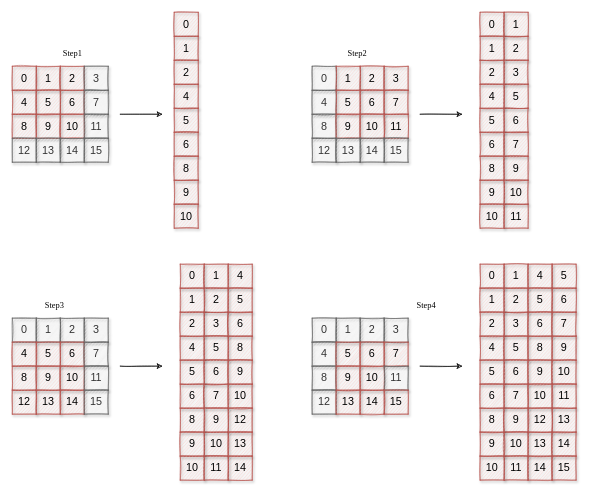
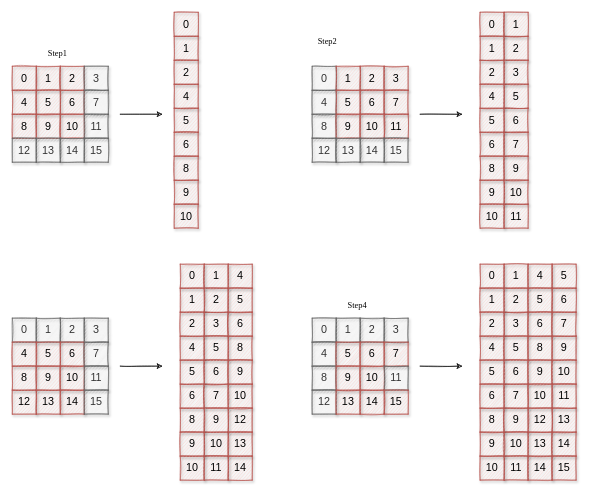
- <mxCell id="160" value="&lt;font face=&quot;Comic Sans MS&quot; style=&quot;font-size: 14px&quot;&gt;Step1&lt;/font&gt;" style="text;html=1;align=center;verticalAlign=middle;resizable=0;points=[];autosize=1;" vertex="1" parent="1"><mxGeometry x="95" y="80" width="50" height="20" as="geometry" /></mxCell>
+ <mxCell id="160" value="&lt;font face=&quot;Comic Sans MS&quot; style=&quot;font-size: 14px&quot;&gt;Step1&lt;/font&gt;" style="text;html=1;align=center;verticalAlign=middle;resizable=0;points=[];autosize=1;" vertex="1" parent="1"><mxGeometry x="70" y="80" width="50" height="20" as="geometry" /></mxCell>
- <mxCell id="161" value="&lt;font face=&quot;Comic Sans MS&quot; style=&quot;font-size: 14px&quot;&gt;Step2&lt;/font&gt;" style="text;html=1;align=center;verticalAlign=middle;resizable=0;points=[];autosize=1;" vertex="1" parent="1"><mxGeometry x="565" y="80" width="60" height="20" as="geometry" /></mxCell>
+ <mxCell id="161" value="&lt;font face=&quot;Comic Sans MS&quot; style=&quot;font-size: 14px&quot;&gt;Step2&lt;/font&gt;" style="text;html=1;align=center;verticalAlign=middle;resizable=0;points=[];autosize=1;" vertex="1" parent="1"><mxGeometry x="515" y="60" width="60" height="20" as="geometry" /></mxCell>
- <mxCell id="162" value="&lt;font face=&quot;Comic Sans MS&quot; style=&quot;font-size: 14px&quot;&gt;Step3&lt;/font&gt;" style="text;html=1;align=center;verticalAlign=middle;resizable=0;points=[];autosize=1;" vertex="1" parent="1"><mxGeometry x="60" y="500" width="60" height="20" as="geometry" /></mxCell>
- <mxCell id="163" value="&lt;font face=&quot;Comic Sans MS&quot; style=&quot;font-size: 14px&quot;&gt;Step4&lt;/font&gt;" style="text;html=1;align=center;verticalAlign=middle;resizable=0;points=[];autosize=1;" vertex="1" parent="1"><mxGeometry x="680" y="500" width="60" height="20" as="geometry" /></mxCell>
+ <mxCell id="163" value="&lt;font face=&quot;Comic Sans MS&quot; style=&quot;font-size: 14px&quot;&gt;Step4&lt;/font&gt;" style="text;html=1;align=center;verticalAlign=middle;resizable=0;points=[];autosize=1;" vertex="1" parent="1"><mxGeometry x="565" y="500" width="60" height="20" as="geometry" /></mxCell>
